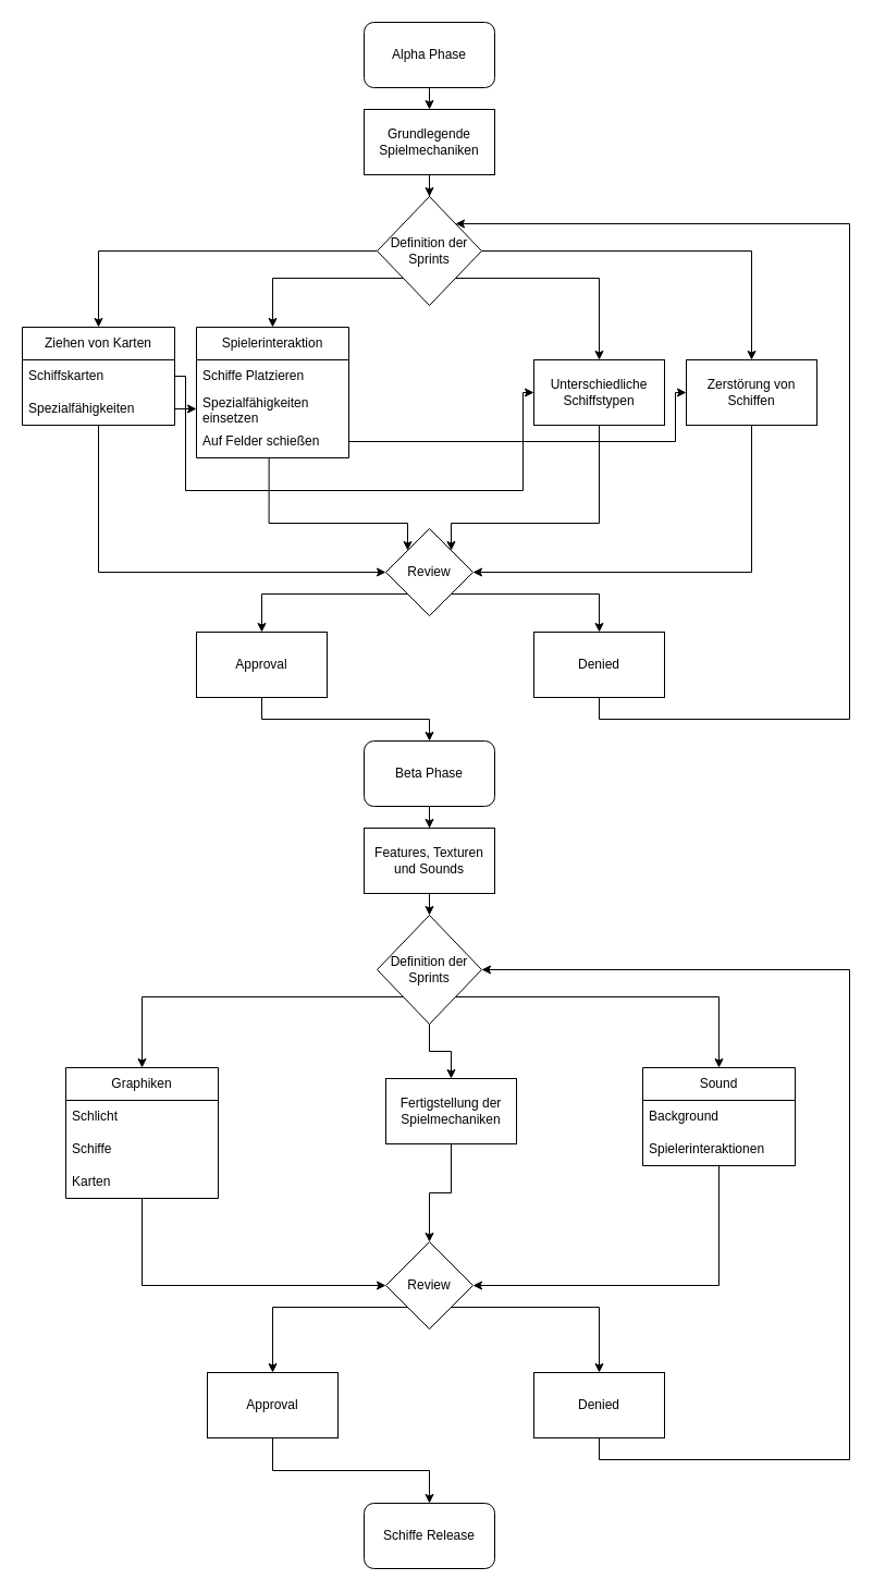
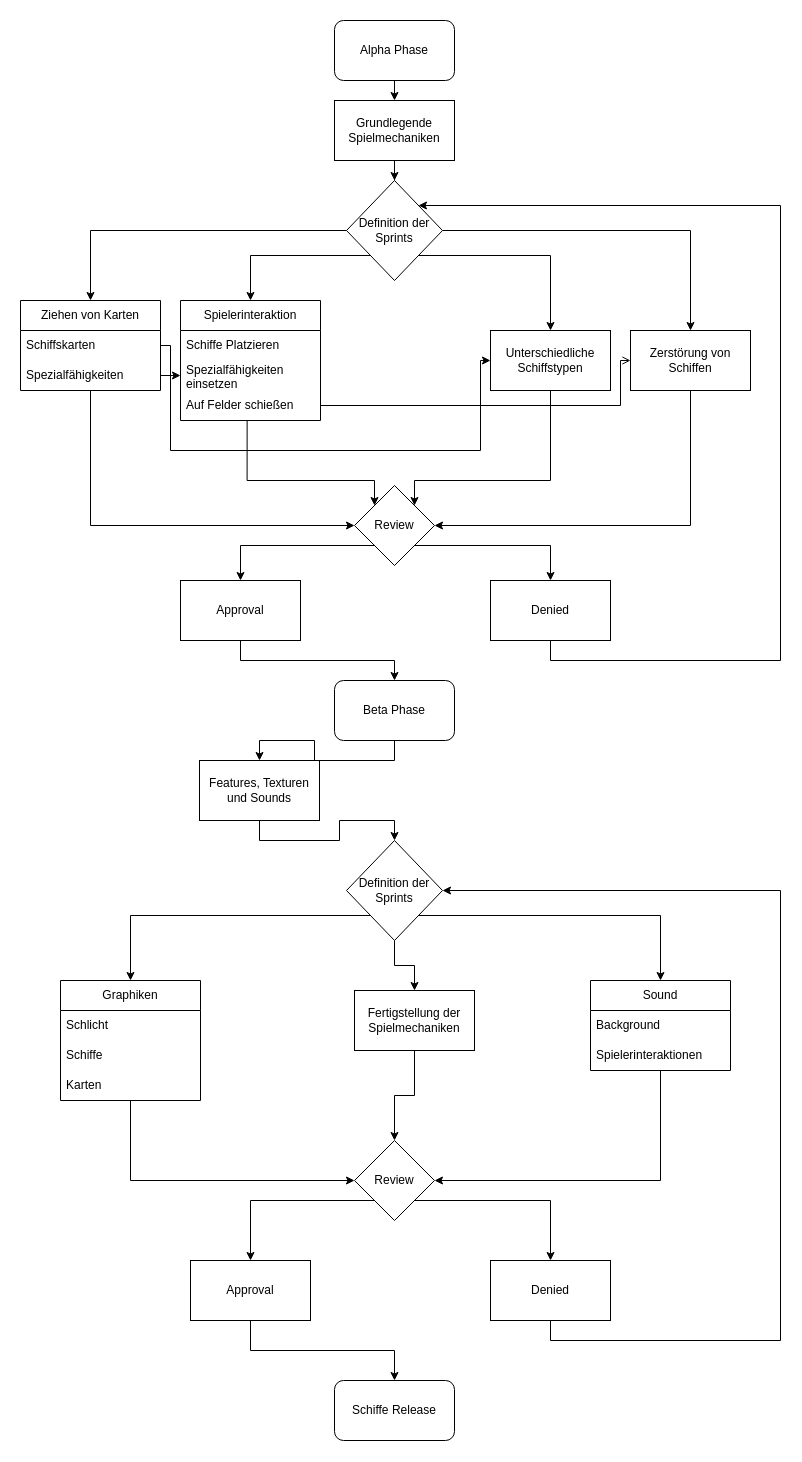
- <mxCell id="25" style="edgeStyle=orthogonalEdgeStyle;rounded=0;orthogonalLoop=1;jettySize=auto;html=1;exitX=1;exitY=0.5;exitDx=0;exitDy=0;entryX=0;entryY=0.5;entryDx=0;entryDy=0;" edge="1" parent="1" source="18" target="22"><mxGeometry relative="1" as="geometry"><Array as="points"><mxPoint x="620" y="405" /><mxPoint x="620" y="360" /></Array></mxGeometry></mxCell>
+ <mxCell id="25" style="edgeStyle=orthogonalEdgeStyle;rounded=0;orthogonalLoop=1;jettySize=auto;html=1;exitX=1;exitY=0.5;exitDx=0;exitDy=0;entryX=0;entryY=0.5;entryDx=0;entryDy=0;endArrow=open;" edge="1" parent="1" source="18" target="22"><mxGeometry relative="1" as="geometry"><Array as="points"><mxPoint x="620" y="405" /><mxPoint x="620" y="360" /></Array></mxGeometry></mxCell>
- <mxCell id="37" value="Features, Texturen und Sounds" style="rounded=0;whiteSpace=wrap;html=1;" vertex="1" parent="1"><mxGeometry x="334" y="760" width="120" height="60" as="geometry" /></mxCell>
+ <mxCell id="37" value="Features, Texturen und Sounds" style="rounded=0;whiteSpace=wrap;html=1;" vertex="1" parent="1"><mxGeometry x="199" y="760" width="120" height="60" as="geometry" /></mxCell>
